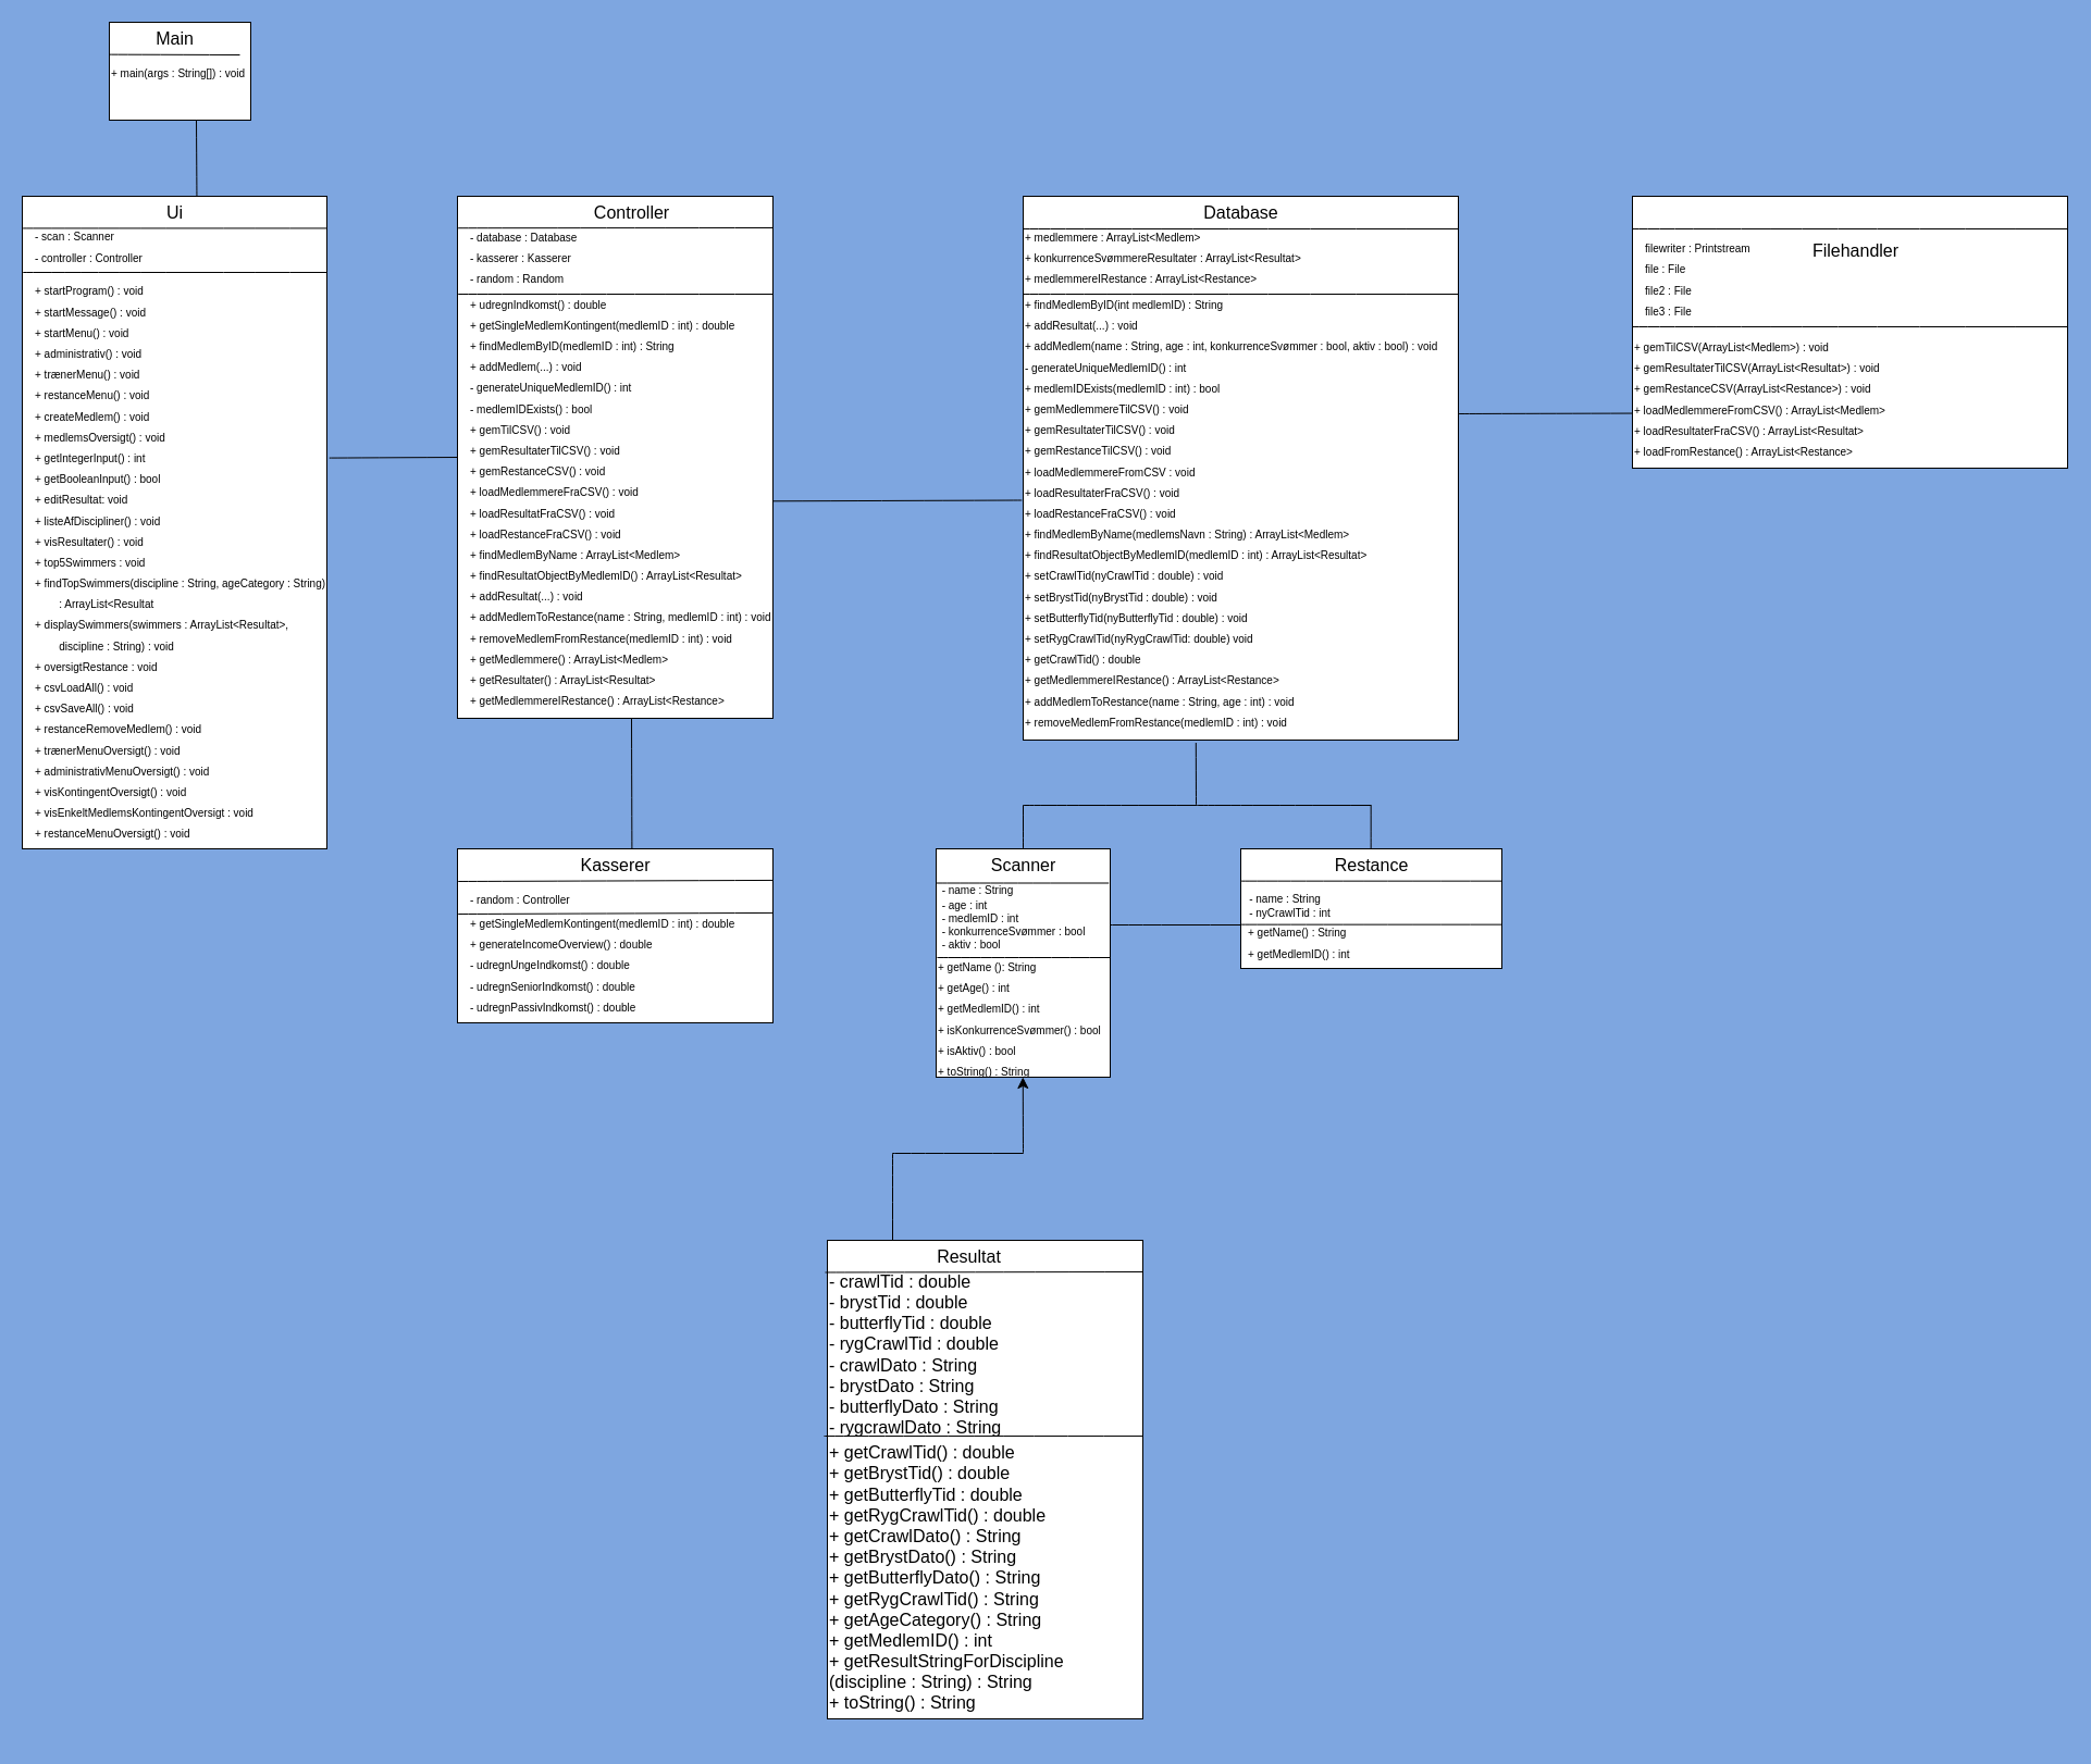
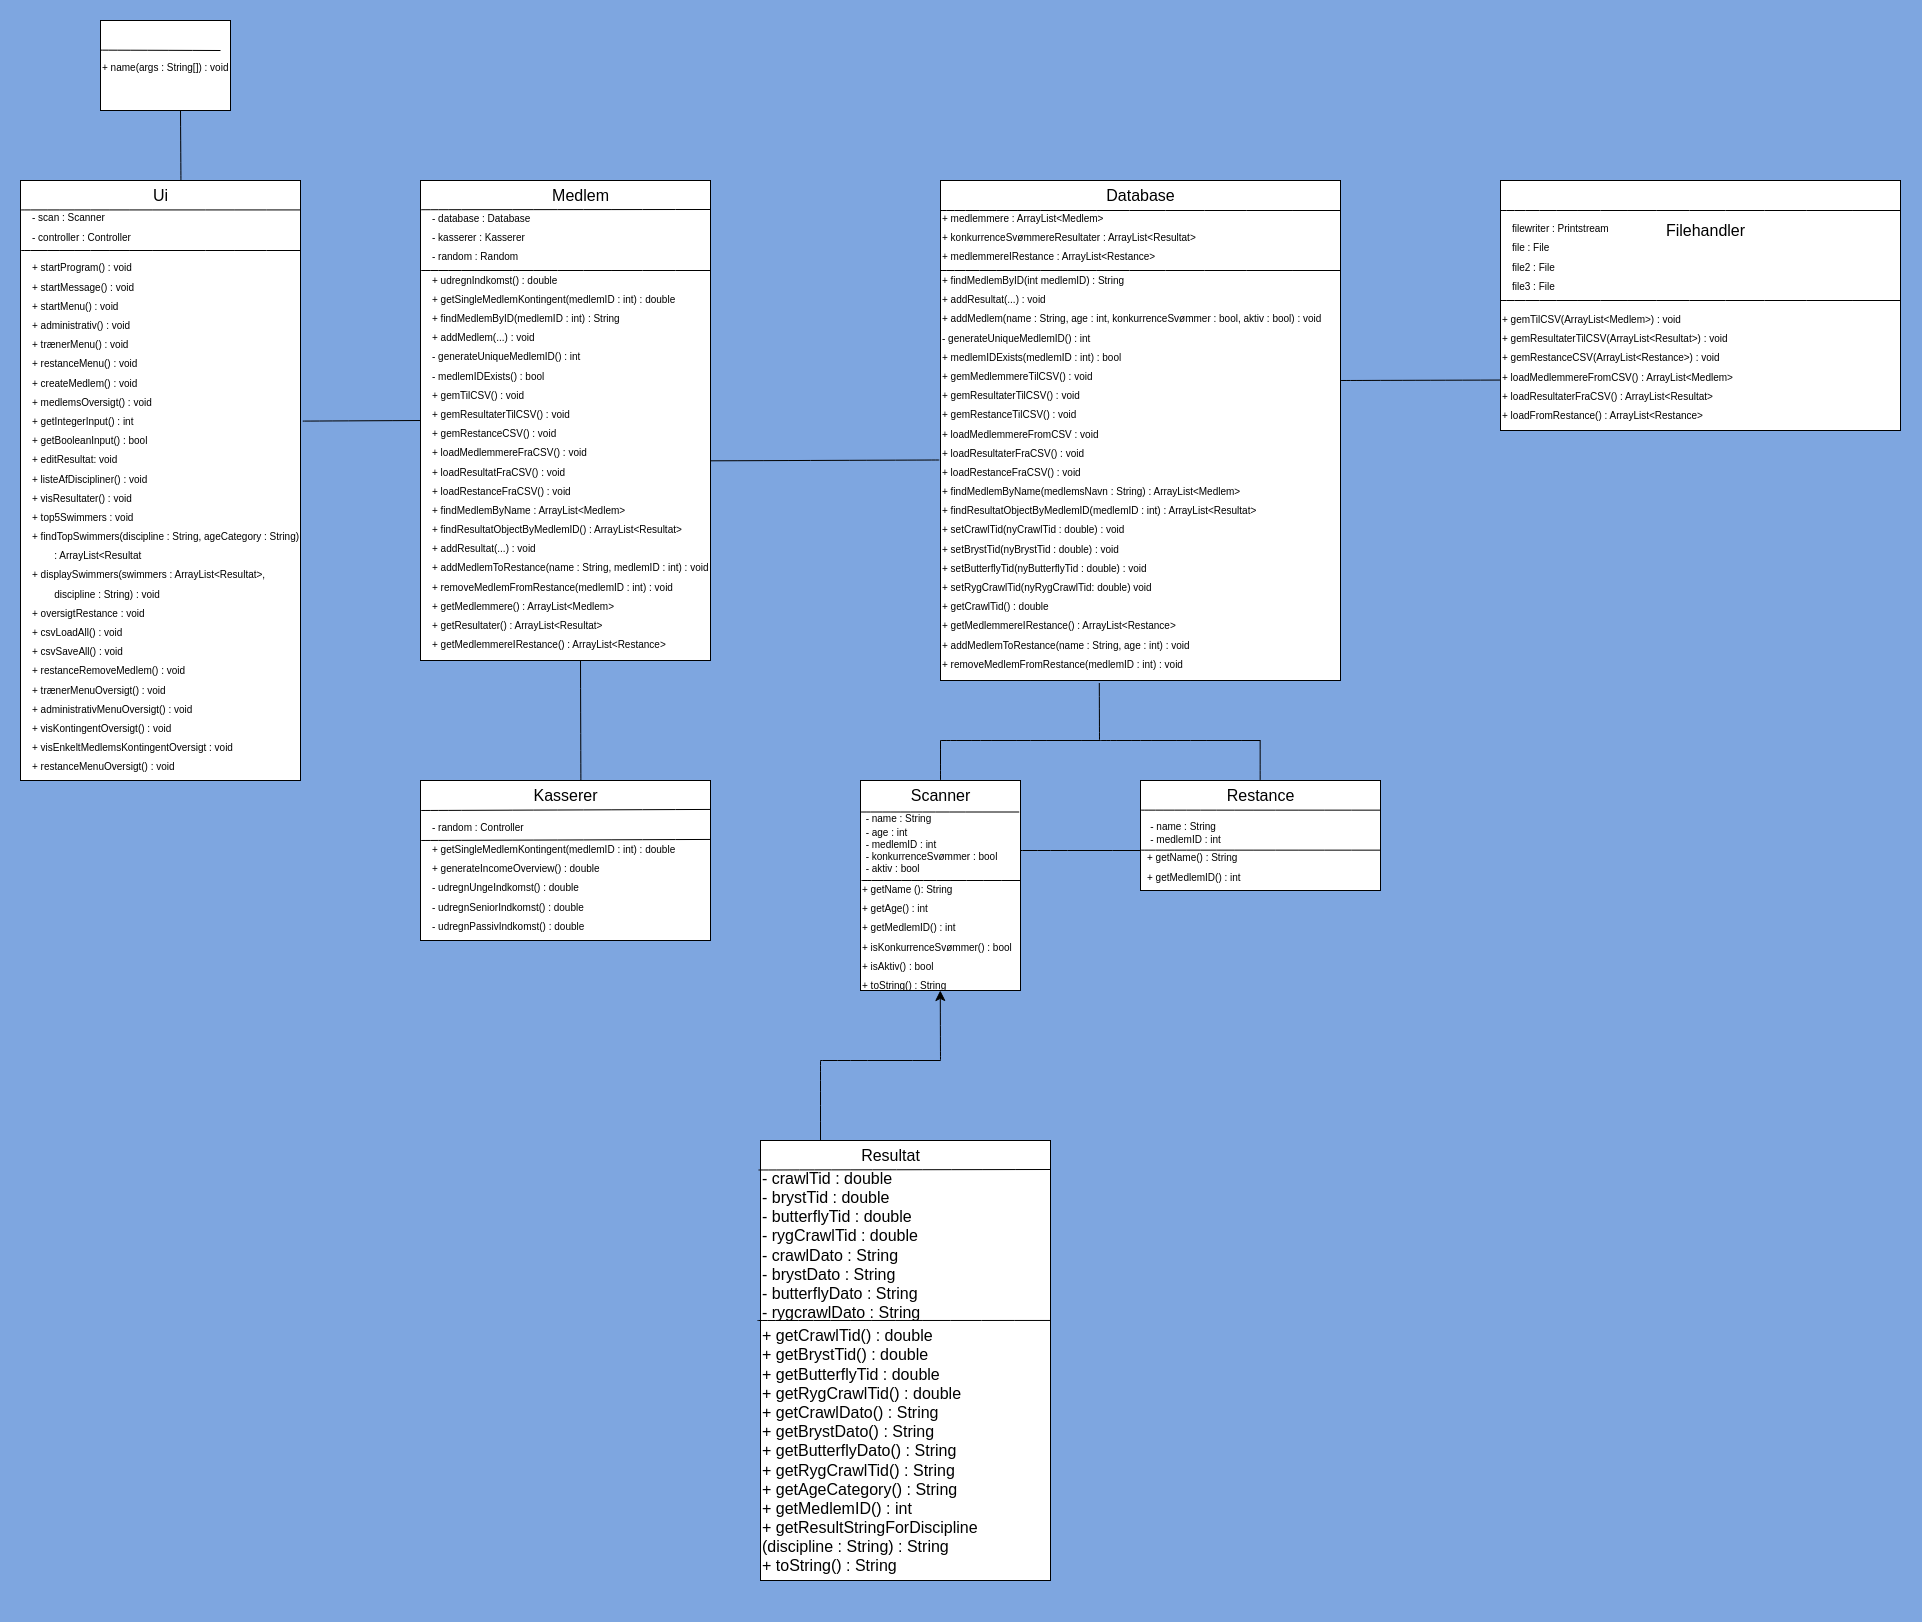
- <mxCell id="64" value="Main" style="text;html=1;align=center;verticalAlign=middle;resizable=0;points=[];autosize=1;strokeColor=none;fillColor=none;fontSize=16;" vertex="1" parent="1"><mxGeometry x="130" y="20" width="60" height="30" as="geometry" /></mxCell>
- <mxCell id="66" value="&lt;font style=&quot;font-size: 10px;&quot;&gt;+ main(args : String[]) : void&lt;/font&gt;" style="text;html=1;align=left;verticalAlign=middle;resizable=0;points=[];autosize=1;strokeColor=none;fillColor=none;fontSize=16;" vertex="1" parent="1"><mxGeometry x="100" y="50" width="150" height="30" as="geometry" /></mxCell>
+ <mxCell id="66" value="&lt;font style=&quot;font-size: 10px;&quot;&gt;+ name(args : String[]) : void&lt;/font&gt;" style="text;html=1;align=left;verticalAlign=middle;resizable=0;points=[];autosize=1;strokeColor=none;fillColor=none;fontSize=16;" vertex="1" parent="1"><mxGeometry x="100" y="50" width="150" height="30" as="geometry" /></mxCell>
- <mxCell id="43" value="Controller" style="text;html=1;align=center;verticalAlign=middle;resizable=0;points=[];autosize=1;strokeColor=none;fillColor=none;fontSize=16;" vertex="1" parent="1"><mxGeometry x="535" y="180" width="90" height="30" as="geometry" /></mxCell>
+ <mxCell id="43" value="Medlem" style="text;html=1;align=center;verticalAlign=middle;resizable=0;points=[];autosize=1;strokeColor=none;fillColor=none;fontSize=16;" vertex="1" parent="1"><mxGeometry x="535" y="180" width="90" height="30" as="geometry" /></mxCell>
- <mxCell id="18" value="&lt;div style=&quot;text-align: left;&quot;&gt;&lt;span style=&quot;font-size: 10px; background-color: initial;&quot;&gt;- name : String&lt;/span&gt;&lt;/div&gt;&lt;font style=&quot;font-size: 10px;&quot;&gt;&lt;div style=&quot;text-align: left;&quot;&gt;&lt;span style=&quot;background-color: initial;&quot;&gt;- nyCrawlTid : int&lt;/span&gt;&lt;/div&gt;&lt;/font&gt;" style="text;html=1;align=center;verticalAlign=middle;resizable=0;points=[];autosize=1;strokeColor=none;fillColor=none;fontSize=16;" vertex="1" parent="1"><mxGeometry x="1140" y="810" width="90" height="40" as="geometry" /></mxCell>
+ <mxCell id="18" value="&lt;div style=&quot;text-align: left;&quot;&gt;&lt;span style=&quot;font-size: 10px; background-color: initial;&quot;&gt;- name : String&lt;/span&gt;&lt;/div&gt;&lt;font style=&quot;font-size: 10px;&quot;&gt;&lt;div style=&quot;text-align: left;&quot;&gt;&lt;span style=&quot;background-color: initial;&quot;&gt;- medlemID : int&lt;/span&gt;&lt;/div&gt;&lt;/font&gt;" style="text;html=1;align=center;verticalAlign=middle;resizable=0;points=[];autosize=1;strokeColor=none;fillColor=none;fontSize=16;" vertex="1" parent="1"><mxGeometry x="1140" y="810" width="90" height="40" as="geometry" /></mxCell>
